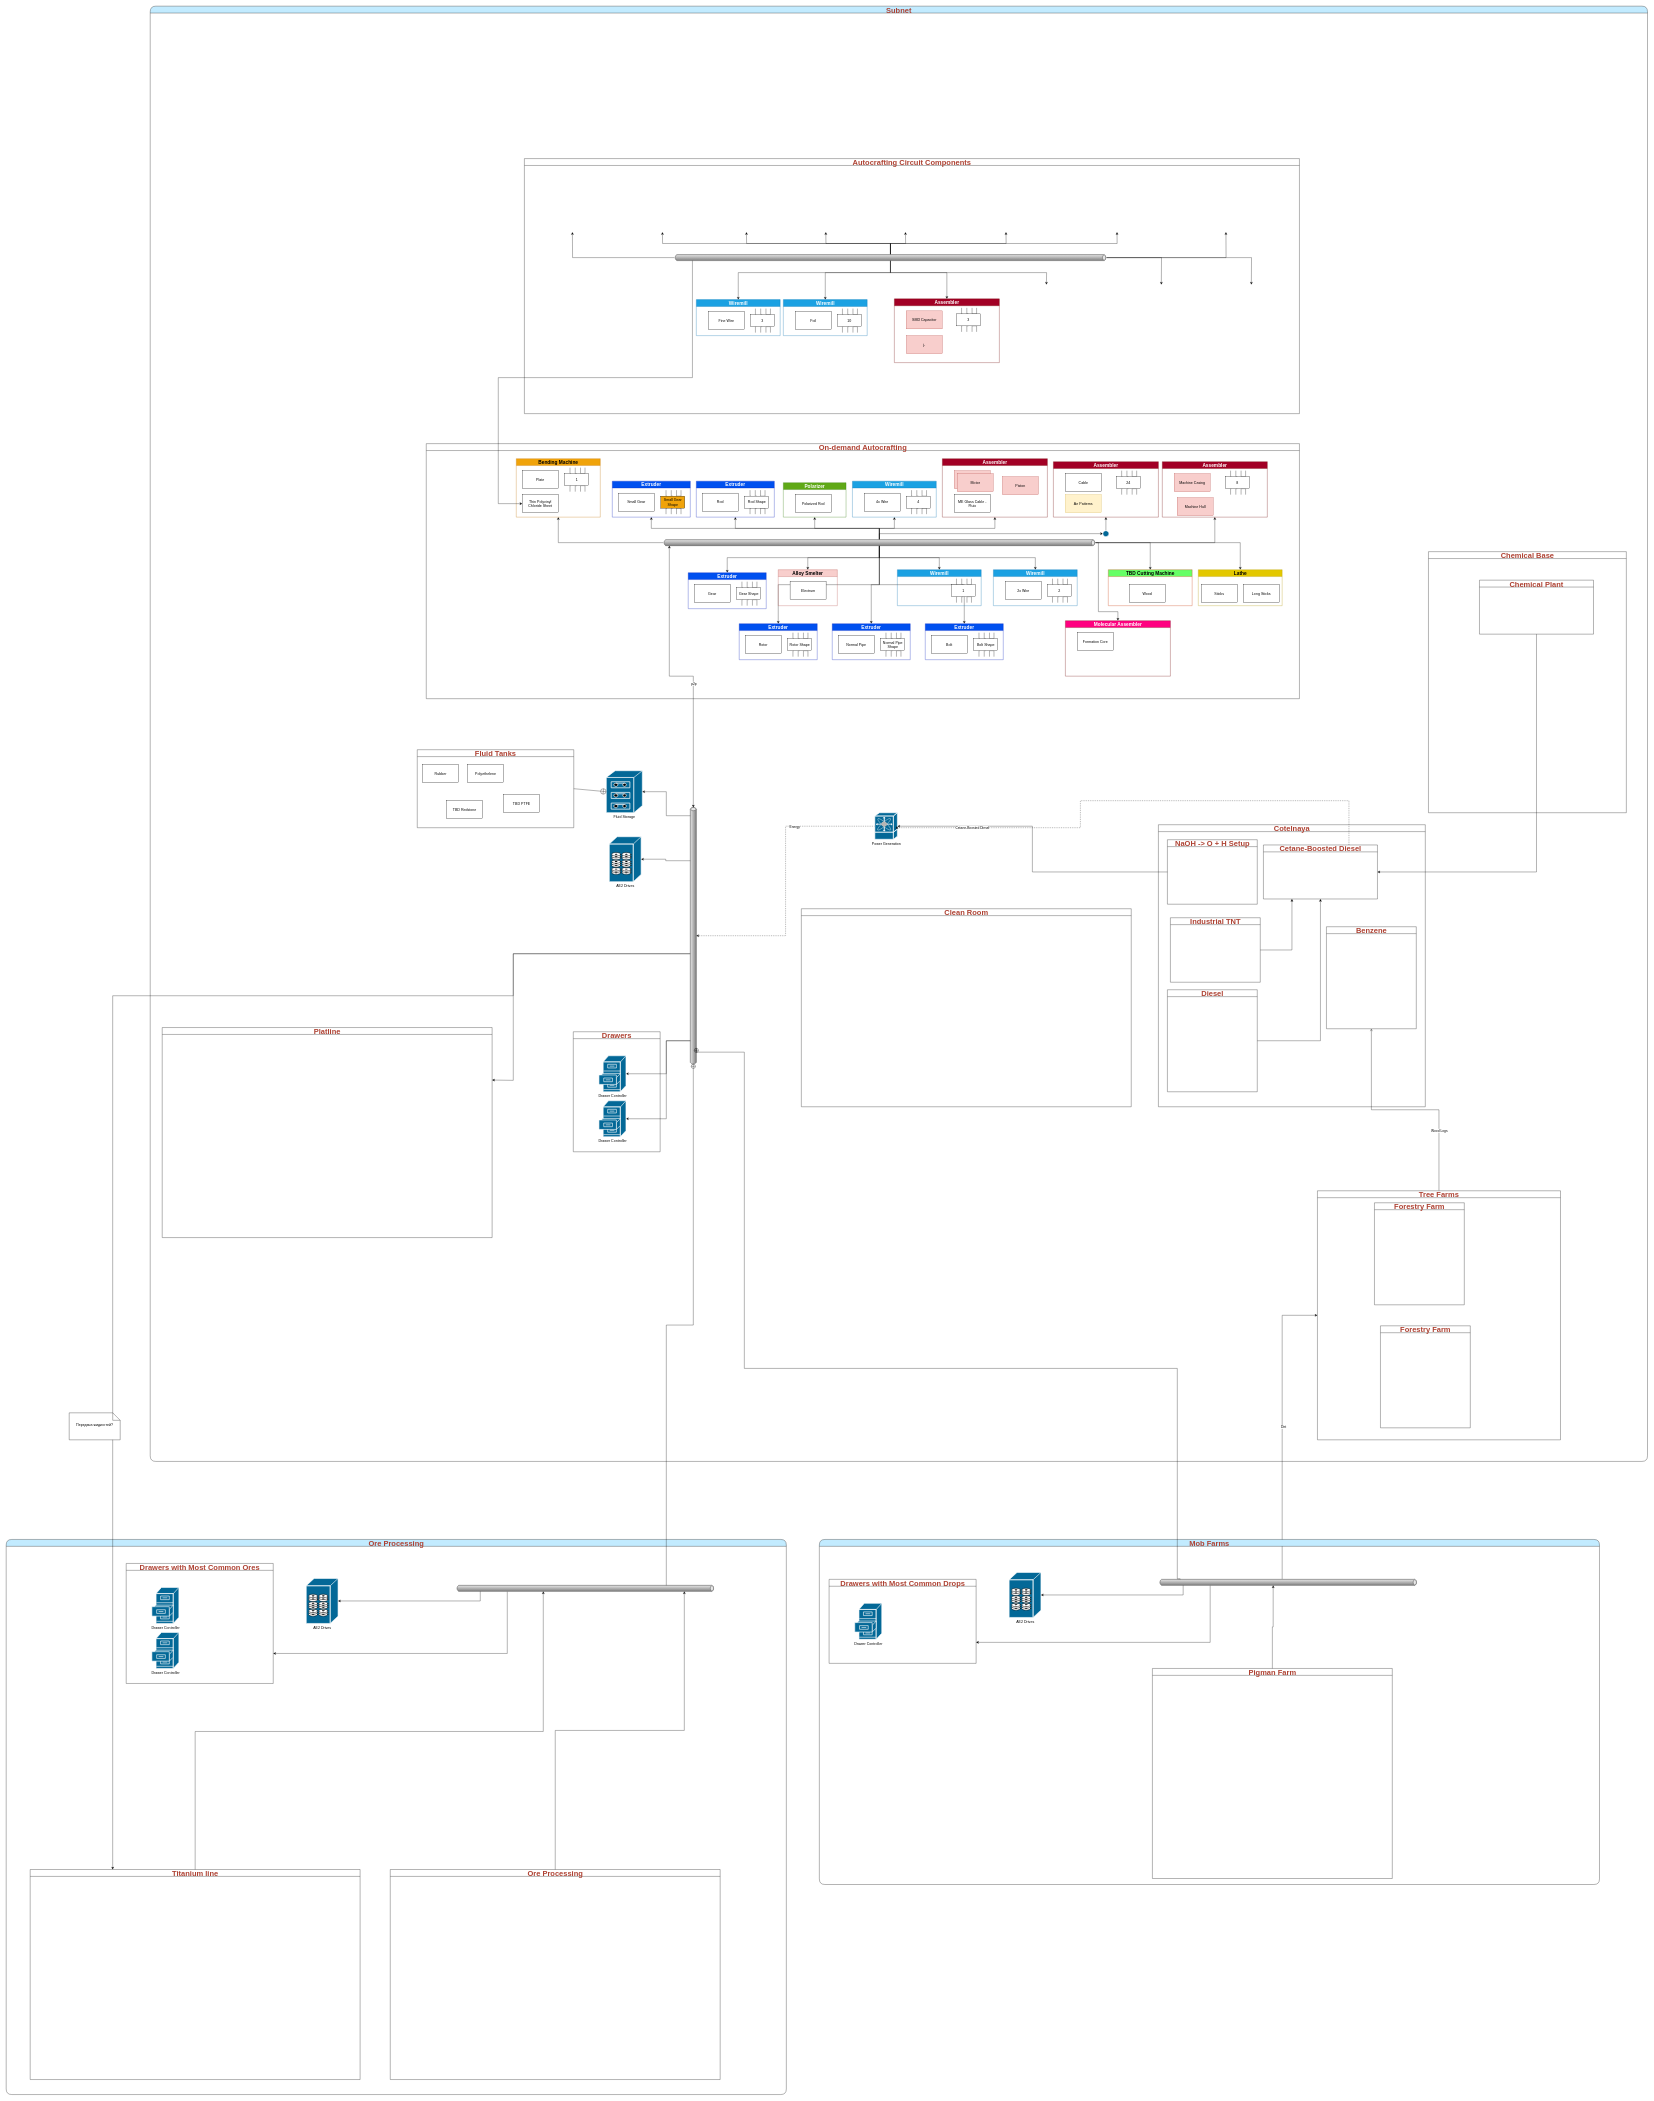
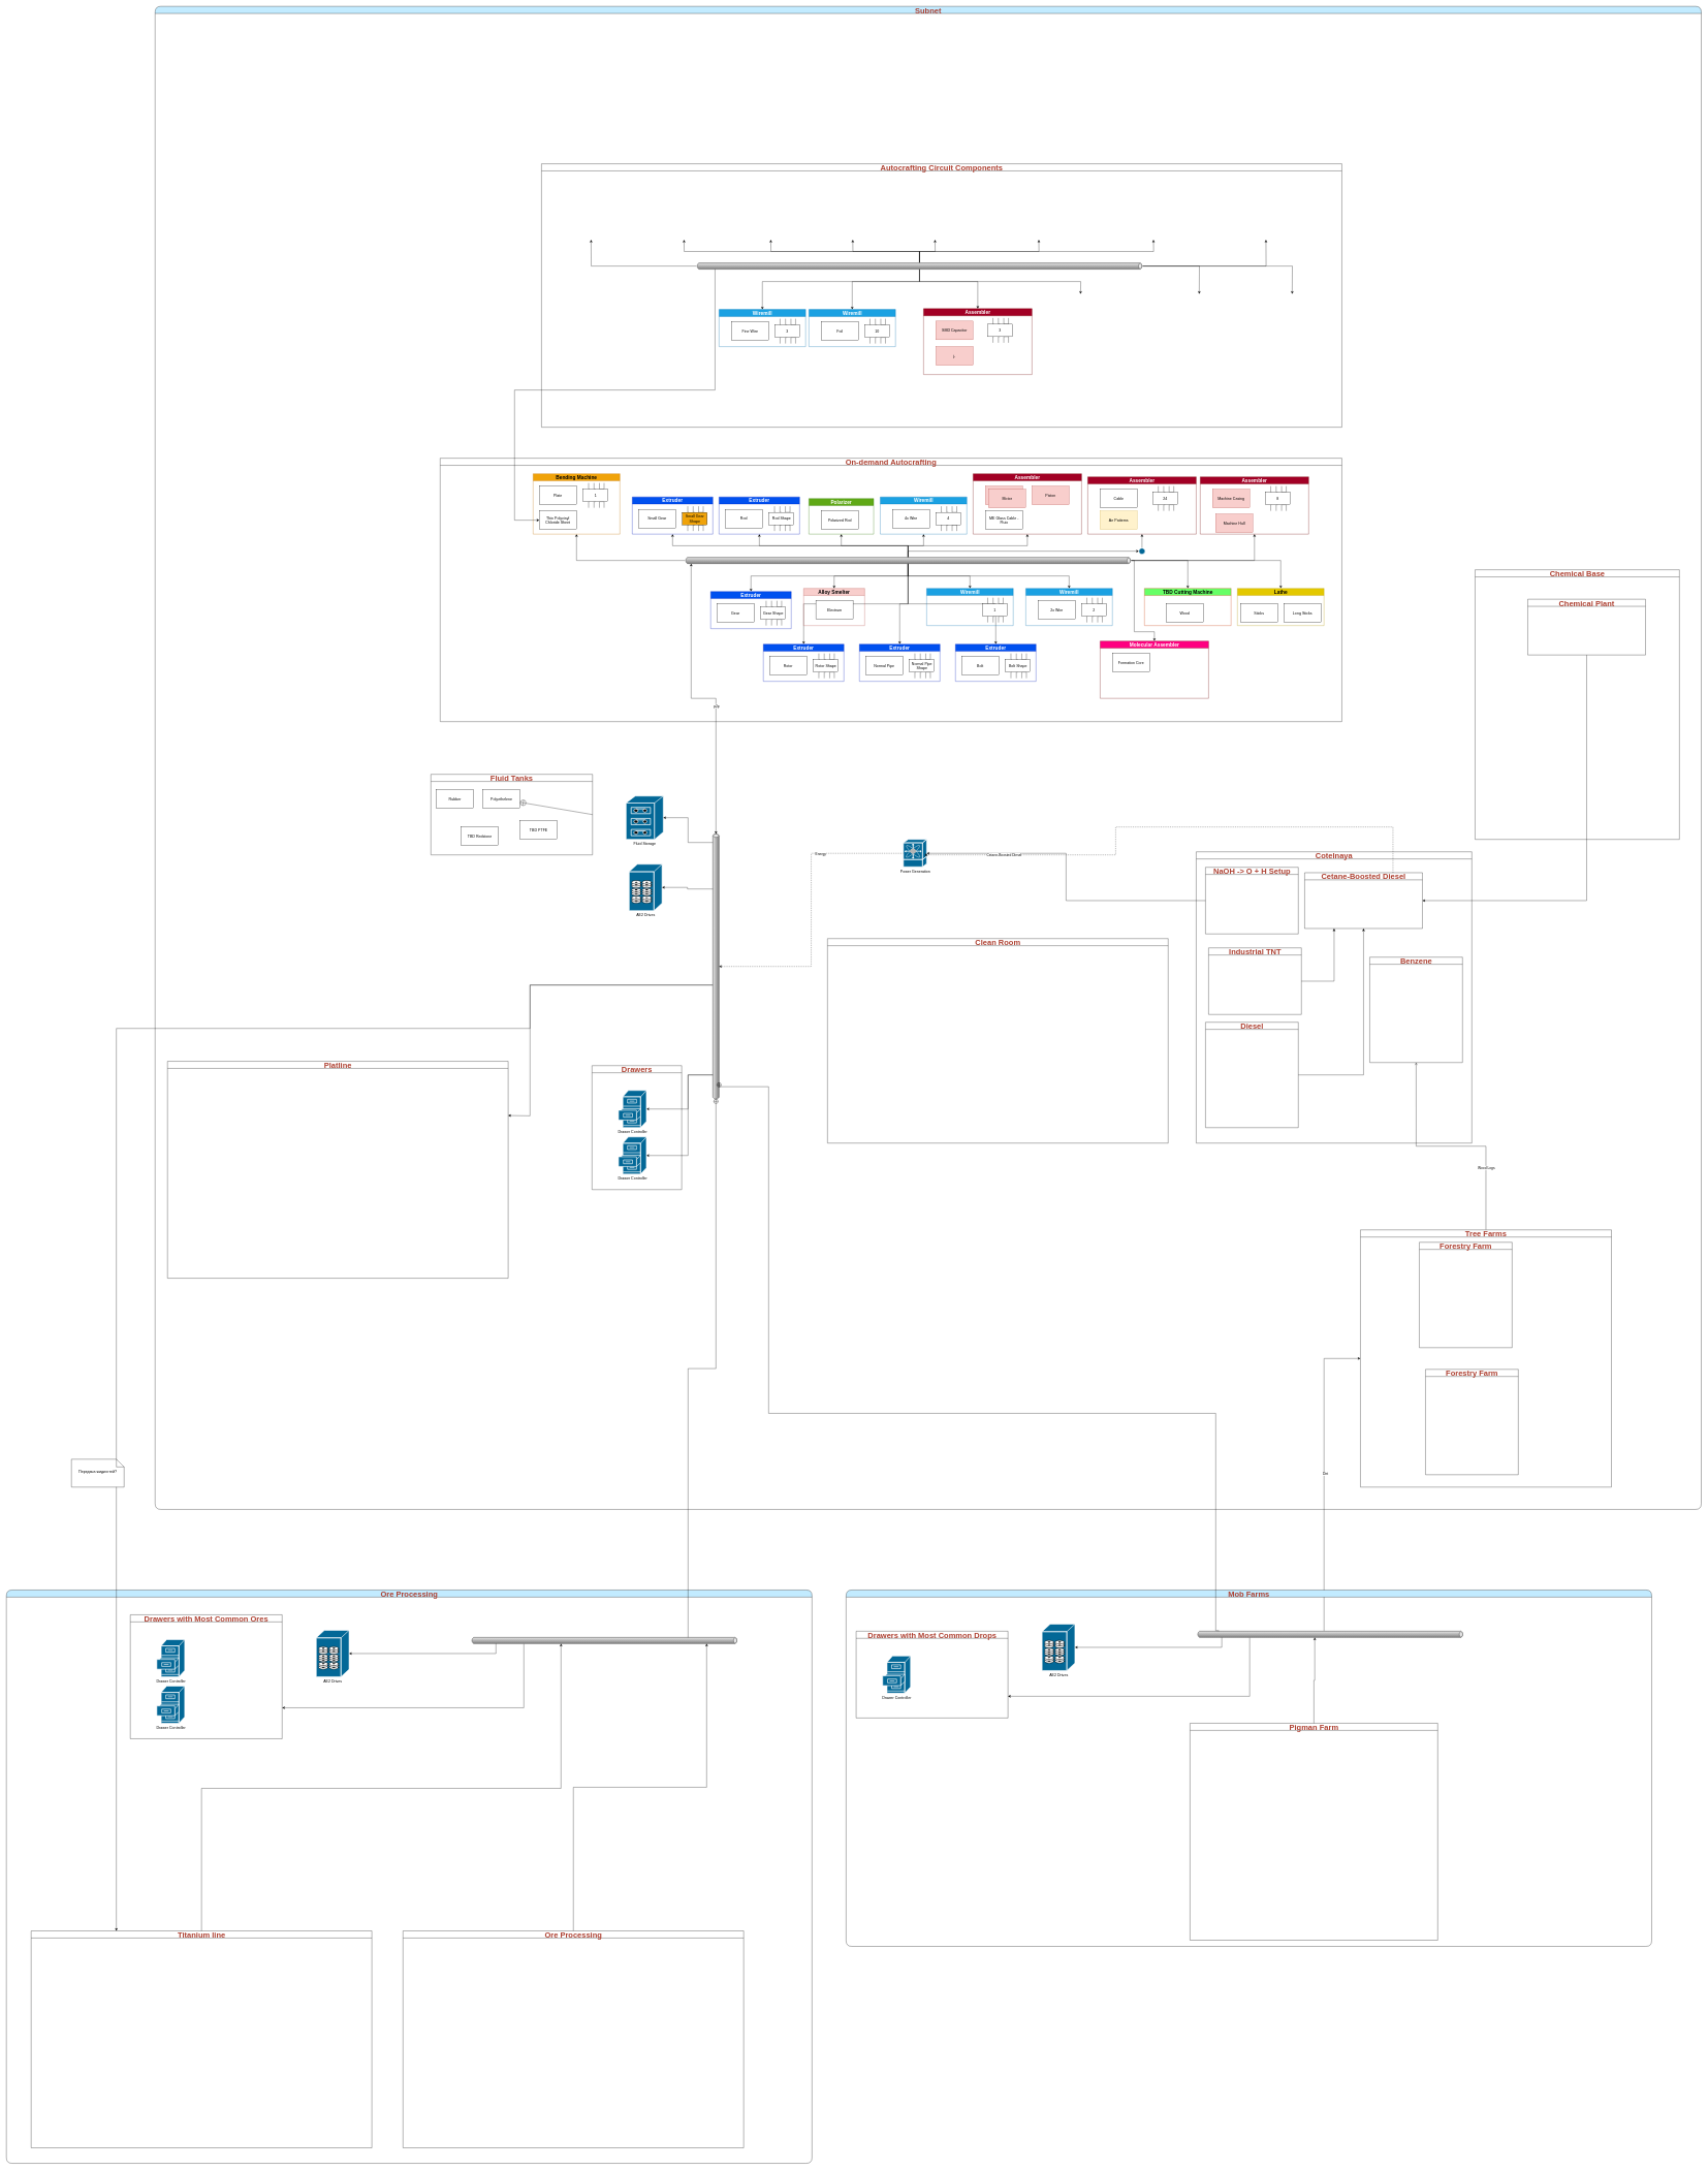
- <mxCell id="65" value="Piston" style="rounded=0;whiteSpace=wrap;html=1;fillColor=#f8cecc;strokeColor=#b85450;" parent="63" vertex="1"><mxGeometry x="200" y="60" width="120" height="60" as="geometry" /></mxCell>
+ <mxCell id="65" value="Piston" style="rounded=0;whiteSpace=wrap;html=1;fillColor=#f8cecc;strokeColor=#b85450;" parent="63" vertex="1"><mxGeometry x="190" y="40" width="120" height="60" as="geometry" /></mxCell>
- <mxCell id="221" value="" style="endArrow=circlePlus;startArrow=none;endFill=0;startFill=0;endSize=8;html=1;labelBackgroundColor=none;rounded=0;exitX=1;exitY=0.5;exitDx=0;exitDy=0;entryX=0;entryY=0.5;entryDx=0;entryDy=0;entryPerimeter=0;" parent="2" source="216" target="214" edge="1"><mxGeometry width="160" relative="1" as="geometry"><mxPoint x="1280" y="2828" as="sourcePoint" /><mxPoint x="1500" y="2508" as="targetPoint" /></mxGeometry></mxCell>
+ <mxCell id="221" value="" style="endArrow=circlePlus;startArrow=none;endFill=0;startFill=0;endSize=8;html=1;labelBackgroundColor=none;rounded=0;exitX=1;exitY=0.5;exitDx=0;exitDy=0;" parent="2" source="216" target="218" edge="1"><mxGeometry width="160" relative="1" as="geometry"><mxPoint x="1280" y="2828" as="sourcePoint" /><mxPoint x="1500" y="2508" as="targetPoint" /></mxGeometry></mxCell>
